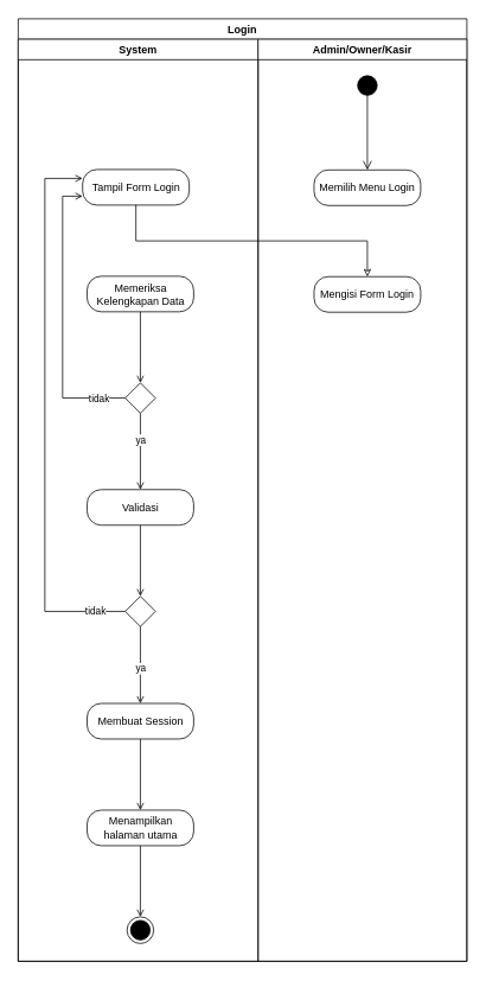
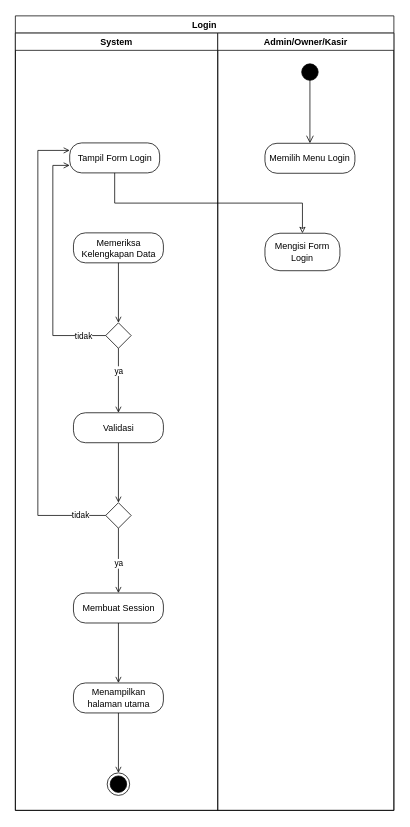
- <mxCell id="28" value="Mengisi Form Login" style="rounded=1;whiteSpace=wrap;html=1;arcSize=40;fontColor=#000000;fillColor=#FFFFFF;strokeColor=#000000;" parent="24" vertex="1"><mxGeometry x="63" y="267" width="120" height="40" as="geometry" /></mxCell>
+ <mxCell id="28" value="Mengisi Form Login" style="rounded=1;whiteSpace=wrap;html=1;arcSize=40;fontColor=#000000;fillColor=#FFFFFF;strokeColor=#000000;" parent="24" vertex="1"><mxGeometry x="63" y="267" width="100" height="50" as="geometry" /></mxCell>
